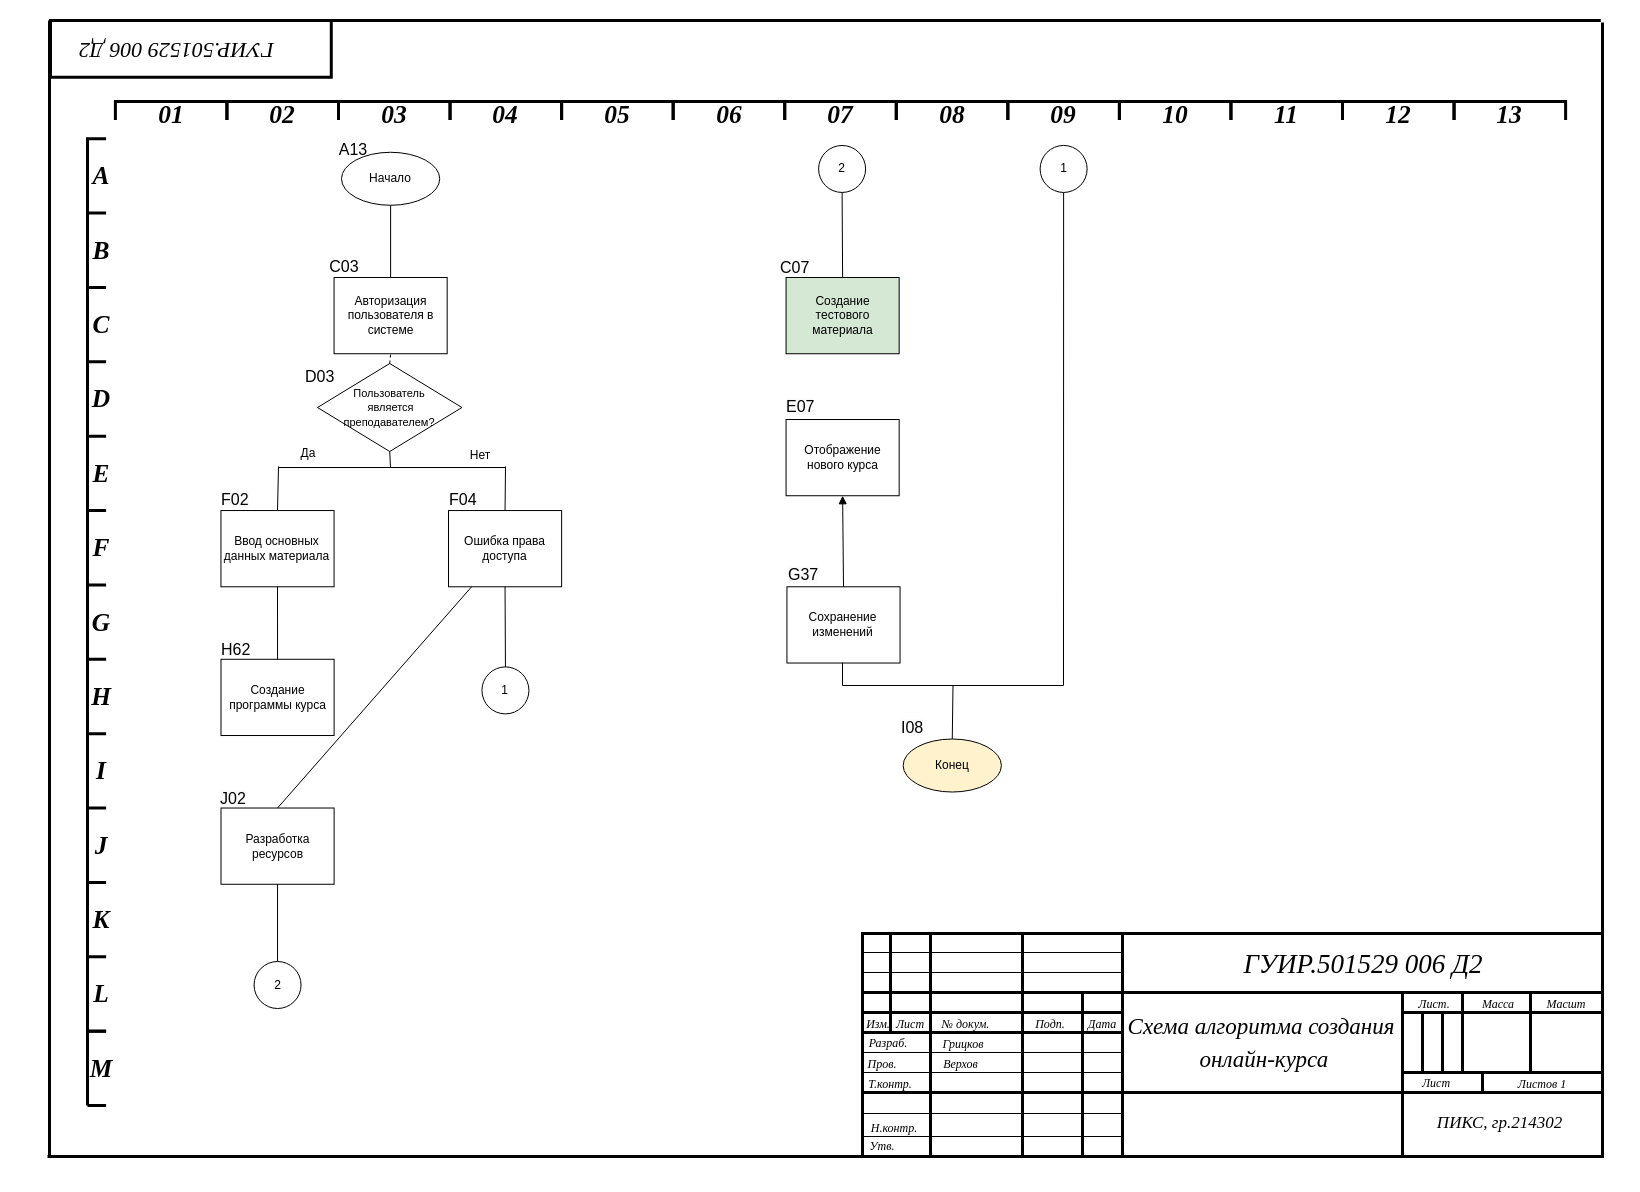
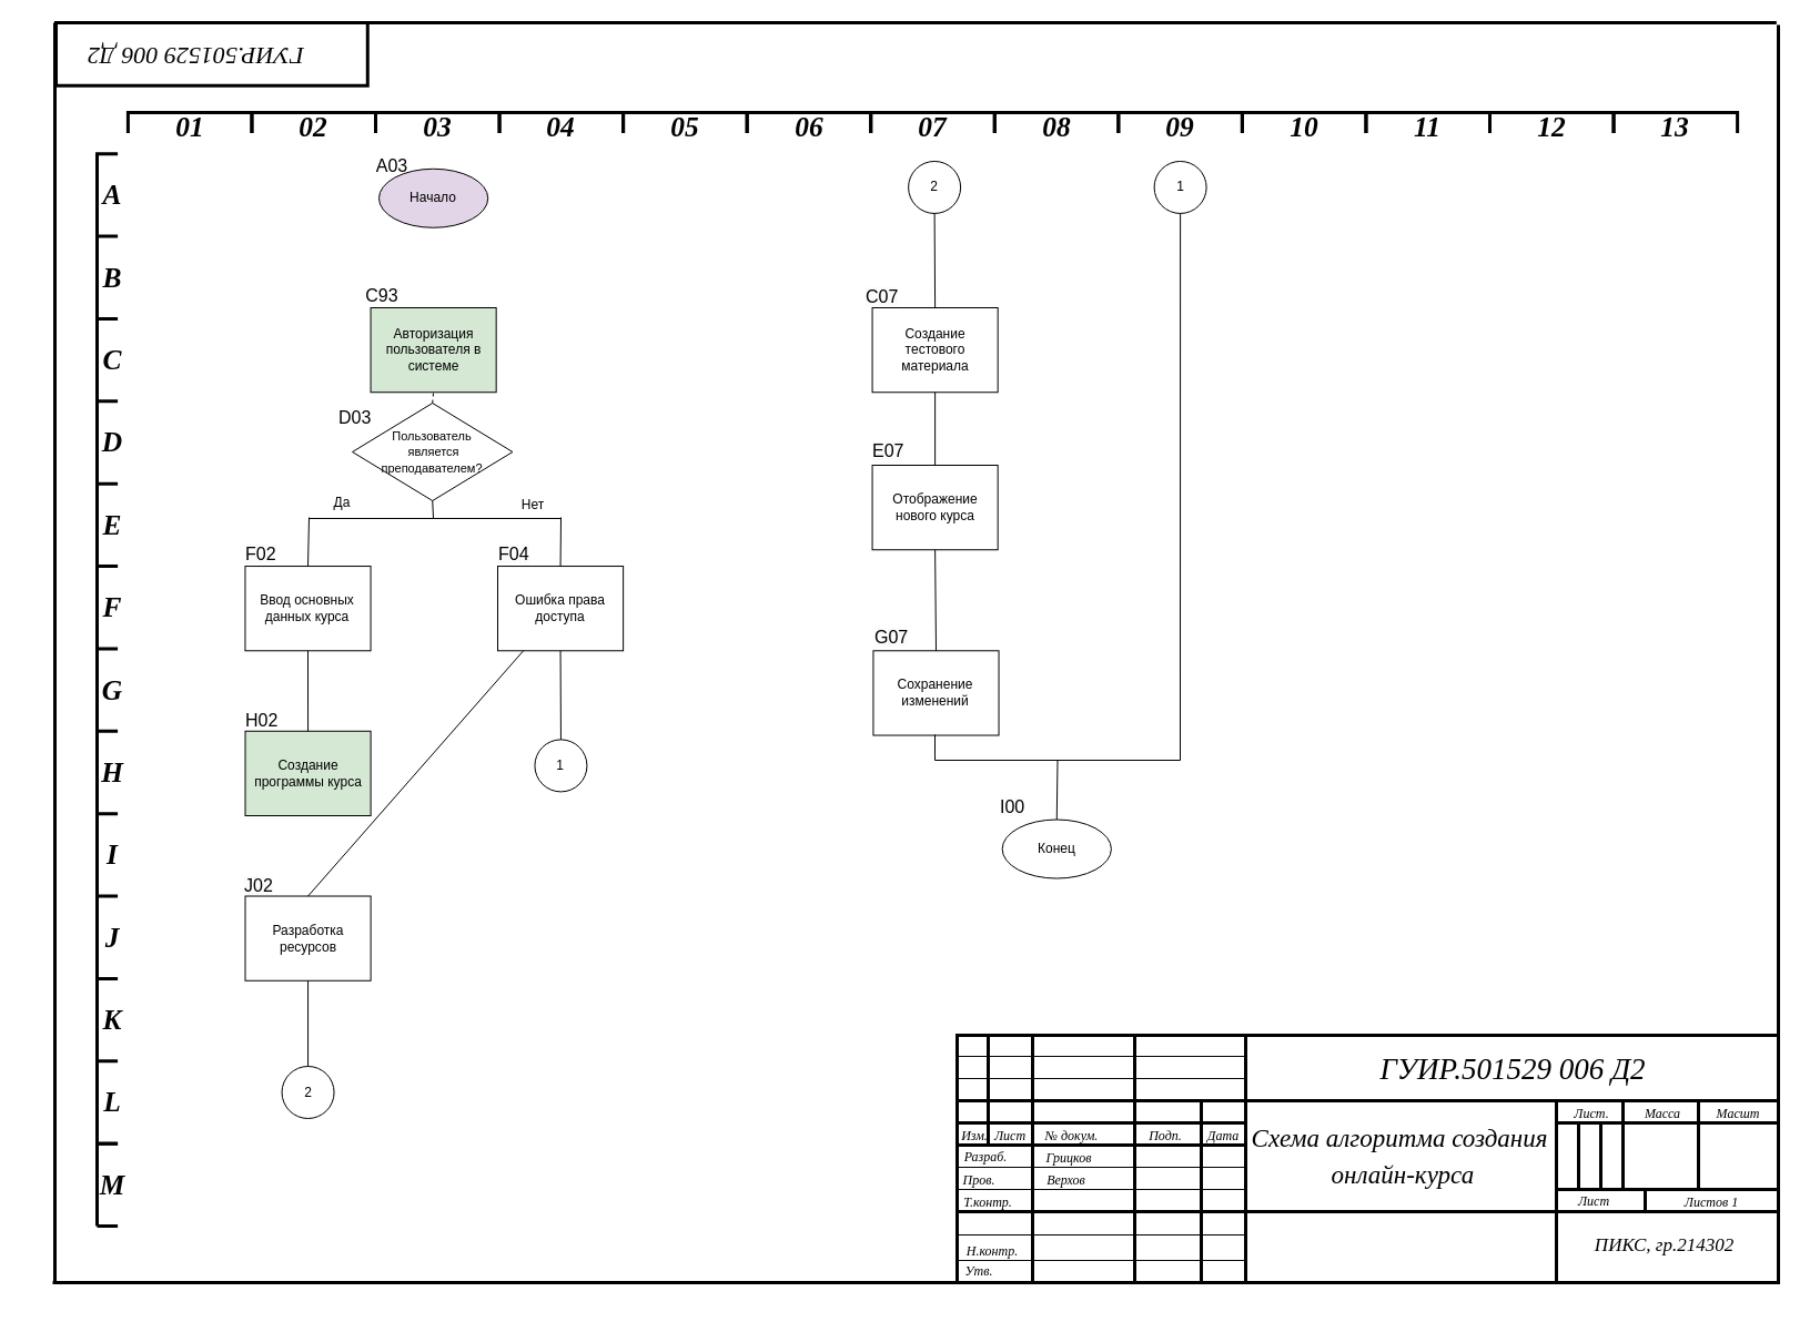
- <mxCell id="107" value="&lt;font style=&quot;font-size: 16px;&quot;&gt;A13&lt;/font&gt;" style="text;html=1;align=center;verticalAlign=middle;whiteSpace=wrap;rounded=0;" vertex="1" parent="26"><mxGeometry x="236.0" y="33" width="60" height="30" as="geometry" /></mxCell>
+ <mxCell id="107" value="&lt;font style=&quot;font-size: 16px;&quot;&gt;A03&lt;/font&gt;" style="text;html=1;align=center;verticalAlign=middle;whiteSpace=wrap;rounded=0;" vertex="1" parent="26"><mxGeometry x="236.0" y="33" width="60" height="30" as="geometry" /></mxCell>
- <mxCell id="81" value="&lt;font style=&quot;font-size: 12px;&quot; face=&quot;Helvetica&quot;&gt;Начало&lt;/font&gt;" style="ellipse;whiteSpace=wrap;html=1;" vertex="1" parent="26"><mxGeometry x="254" y="50.78" width="98.22" height="53" as="geometry" /></mxCell>
+ <mxCell id="81" value="&lt;font style=&quot;font-size: 12px;&quot; face=&quot;Helvetica&quot;&gt;Начало&lt;/font&gt;" style="ellipse;whiteSpace=wrap;html=1;fillColor=#e1d5e7;" vertex="1" parent="26"><mxGeometry x="254" y="50.78" width="98.22" height="53" as="geometry" /></mxCell>
- <mxCell id="92" value="" style="endArrow=none;html=1;rounded=0;entryX=0.5;entryY=1;entryDx=0;entryDy=0;exitX=0.5;exitY=0;exitDx=0;exitDy=0;" edge="1" parent="26" source="82" target="81"><mxGeometry width="50" height="50" relative="1" as="geometry"><mxPoint x="601" y="449" as="sourcePoint" /><mxPoint x="651" y="399" as="targetPoint" /></mxGeometry></mxCell>
- <mxCell id="108" value="&lt;font style=&quot;font-size: 16px;&quot;&gt;C03&lt;/font&gt;" style="text;html=1;align=center;verticalAlign=middle;whiteSpace=wrap;rounded=0;" vertex="1" parent="26"><mxGeometry x="227.0" y="150" width="60" height="30" as="geometry" /></mxCell>
+ <mxCell id="108" value="&lt;font style=&quot;font-size: 16px;&quot;&gt;C93&lt;/font&gt;" style="text;html=1;align=center;verticalAlign=middle;whiteSpace=wrap;rounded=0;" vertex="1" parent="26"><mxGeometry x="227.0" y="150" width="60" height="30" as="geometry" /></mxCell>
- <mxCell id="82" value="Авторизация пользователя в системе" style="rounded=0;whiteSpace=wrap;html=1;" vertex="1" parent="26"><mxGeometry x="246.56" y="176" width="113.11" height="76.24" as="geometry" /></mxCell>
+ <mxCell id="82" value="Авторизация пользователя в системе" style="rounded=0;whiteSpace=wrap;html=1;fillColor=#d5e8d4;" vertex="1" parent="26"><mxGeometry x="246.56" y="176" width="113.11" height="76.24" as="geometry" /></mxCell>
- <mxCell id="88" value="&lt;font style=&quot;font-size: 12px;&quot;&gt;Создание тестового материала&lt;/font&gt;" style="rounded=0;whiteSpace=wrap;html=1;fillColor=#d5e8d4;" vertex="1" parent="26"><mxGeometry x="698.56" y="176.0" width="113.11" height="76.24" as="geometry" /></mxCell>
+ <mxCell id="88" value="&lt;font style=&quot;font-size: 12px;&quot;&gt;Создание тестового материала&lt;/font&gt;" style="rounded=0;whiteSpace=wrap;html=1;" vertex="1" parent="26"><mxGeometry x="698.56" y="176.0" width="113.11" height="76.24" as="geometry" /></mxCell>
+ <mxCell id="157" value="" style="endArrow=none;html=1;rounded=0;entryX=0.5;entryY=1;entryDx=0;entryDy=0;exitX=0.5;exitY=0;exitDx=0;exitDy=0;" edge="1" parent="1" source="156" target="88"><mxGeometry width="50" height="50" relative="1" as="geometry"><mxPoint x="688" y="396" as="sourcePoint" /><mxPoint x="738" y="346" as="targetPoint" /></mxGeometry></mxCell>
- <mxCell id="162" value="" style="endArrow=block;html=1;rounded=0;entryX=0.5;entryY=1;entryDx=0;entryDy=0;exitX=0.5;exitY=0;exitDx=0;exitDy=0;" edge="1" parent="1" source="100" target="156"><mxGeometry width="50" height="50" relative="1" as="geometry"><mxPoint x="685" y="462" as="sourcePoint" /><mxPoint x="735" y="412" as="targetPoint" /></mxGeometry></mxCell>
+ <mxCell id="162" value="" style="endArrow=none;html=1;rounded=0;entryX=0.5;entryY=1;entryDx=0;entryDy=0;exitX=0.5;exitY=0;exitDx=0;exitDy=0;" edge="1" parent="1" source="100" target="156"><mxGeometry width="50" height="50" relative="1" as="geometry"><mxPoint x="685" y="462" as="sourcePoint" /><mxPoint x="735" y="412" as="targetPoint" /></mxGeometry></mxCell>
- <mxCell id="84" value="&lt;font style=&quot;font-size: 12px;&quot;&gt;Ввод основных данных материала&lt;/font&gt;" style="rounded=0;whiteSpace=wrap;html=1;" vertex="1" parent="26"><mxGeometry x="133.45" y="409.04" width="113.11" height="76.24" as="geometry" /></mxCell>
+ <mxCell id="84" value="&lt;font style=&quot;font-size: 12px;&quot;&gt;Ввод основных данных курса&lt;/font&gt;" style="rounded=0;whiteSpace=wrap;html=1;" vertex="1" parent="26"><mxGeometry x="133.45" y="409.04" width="113.11" height="76.24" as="geometry" /></mxCell>
- <mxCell id="116" value="&lt;span style=&quot;color: rgb(0, 0, 0); font-family: Helvetica; font-size: 16px; font-style: normal; font-variant-ligatures: normal; font-variant-caps: normal; font-weight: 400; letter-spacing: normal; orphans: 2; text-align: center; text-indent: 0px; text-transform: none; widows: 2; word-spacing: 0px; -webkit-text-stroke-width: 0px; background-color: rgb(251, 251, 251); text-decoration-thickness: initial; text-decoration-style: initial; text-decoration-color: initial; float: none; display: inline !important;&quot;&gt;G37&lt;/span&gt;" style="text;whiteSpace=wrap;html=1;" vertex="1" parent="26"><mxGeometry x="699.002" y="457.003" width="56" height="41" as="geometry" /></mxCell>
+ <mxCell id="116" value="&lt;span style=&quot;color: rgb(0, 0, 0); font-family: Helvetica; font-size: 16px; font-style: normal; font-variant-ligatures: normal; font-variant-caps: normal; font-weight: 400; letter-spacing: normal; orphans: 2; text-align: center; text-indent: 0px; text-transform: none; widows: 2; word-spacing: 0px; -webkit-text-stroke-width: 0px; background-color: rgb(251, 251, 251); text-decoration-thickness: initial; text-decoration-style: initial; text-decoration-color: initial; float: none; display: inline !important;&quot;&gt;G07&lt;/span&gt;" style="text;whiteSpace=wrap;html=1;" vertex="1" parent="26"><mxGeometry x="699.002" y="457.003" width="56" height="41" as="geometry" /></mxCell>
- <mxCell id="111" value="&lt;div style=&quot;text-align: center;&quot;&gt;&lt;span style=&quot;background-color: initial; font-size: 16px;&quot;&gt;H62&lt;/span&gt;&lt;/div&gt;" style="text;whiteSpace=wrap;html=1;" vertex="1" parent="26"><mxGeometry x="131.5" y="532.001" width="56" height="41" as="geometry" /></mxCell>
+ <mxCell id="111" value="&lt;div style=&quot;text-align: center;&quot;&gt;&lt;span style=&quot;background-color: initial; font-size: 16px;&quot;&gt;H02&lt;/span&gt;&lt;/div&gt;" style="text;whiteSpace=wrap;html=1;" vertex="1" parent="26"><mxGeometry x="131.5" y="532.001" width="56" height="41" as="geometry" /></mxCell>
- <mxCell id="86" value="&lt;font style=&quot;font-size: 12px;&quot;&gt;Создание программы курса&lt;/font&gt;" style="rounded=0;whiteSpace=wrap;html=1;" vertex="1" parent="26"><mxGeometry x="133.5" y="557.78" width="113.11" height="76.24" as="geometry" /></mxCell>
+ <mxCell id="86" value="&lt;font style=&quot;font-size: 12px;&quot;&gt;Создание программы курса&lt;/font&gt;" style="rounded=0;whiteSpace=wrap;html=1;fillColor=#d5e8d4;" vertex="1" parent="26"><mxGeometry x="133.5" y="557.78" width="113.11" height="76.24" as="geometry" /></mxCell>
- <mxCell id="117" value="&lt;span style=&quot;color: rgb(0, 0, 0); font-family: Helvetica; font-size: 16px; font-style: normal; font-variant-ligatures: normal; font-variant-caps: normal; font-weight: 400; letter-spacing: normal; orphans: 2; text-align: center; text-indent: 0px; text-transform: none; widows: 2; word-spacing: 0px; -webkit-text-stroke-width: 0px; background-color: rgb(251, 251, 251); text-decoration-thickness: initial; text-decoration-style: initial; text-decoration-color: initial; float: none; display: inline !important;&quot;&gt;I08&lt;/span&gt;" style="text;whiteSpace=wrap;html=1;" vertex="1" parent="26"><mxGeometry x="811.673" y="609.737" width="56" height="41" as="geometry" /></mxCell>
+ <mxCell id="117" value="&lt;span style=&quot;color: rgb(0, 0, 0); font-family: Helvetica; font-size: 16px; font-style: normal; font-variant-ligatures: normal; font-variant-caps: normal; font-weight: 400; letter-spacing: normal; orphans: 2; text-align: center; text-indent: 0px; text-transform: none; widows: 2; word-spacing: 0px; -webkit-text-stroke-width: 0px; background-color: rgb(251, 251, 251); text-decoration-thickness: initial; text-decoration-style: initial; text-decoration-color: initial; float: none; display: inline !important;&quot;&gt;I00&lt;/span&gt;" style="text;whiteSpace=wrap;html=1;" vertex="1" parent="26"><mxGeometry x="811.673" y="609.737" width="56" height="41" as="geometry" /></mxCell>
- <mxCell id="101" value="&lt;font style=&quot;font-size: 12px;&quot; face=&quot;Helvetica&quot;&gt;Конец&lt;/font&gt;" style="ellipse;whiteSpace=wrap;html=1;fillColor=#fff2cc;" vertex="1" parent="26"><mxGeometry x="815.67" y="637.52" width="98.22" height="53" as="geometry" /></mxCell>
+ <mxCell id="101" value="&lt;font style=&quot;font-size: 12px;&quot; face=&quot;Helvetica&quot;&gt;Конец&lt;/font&gt;" style="ellipse;whiteSpace=wrap;html=1;" vertex="1" parent="26"><mxGeometry x="815.67" y="637.52" width="98.22" height="53" as="geometry" /></mxCell>
